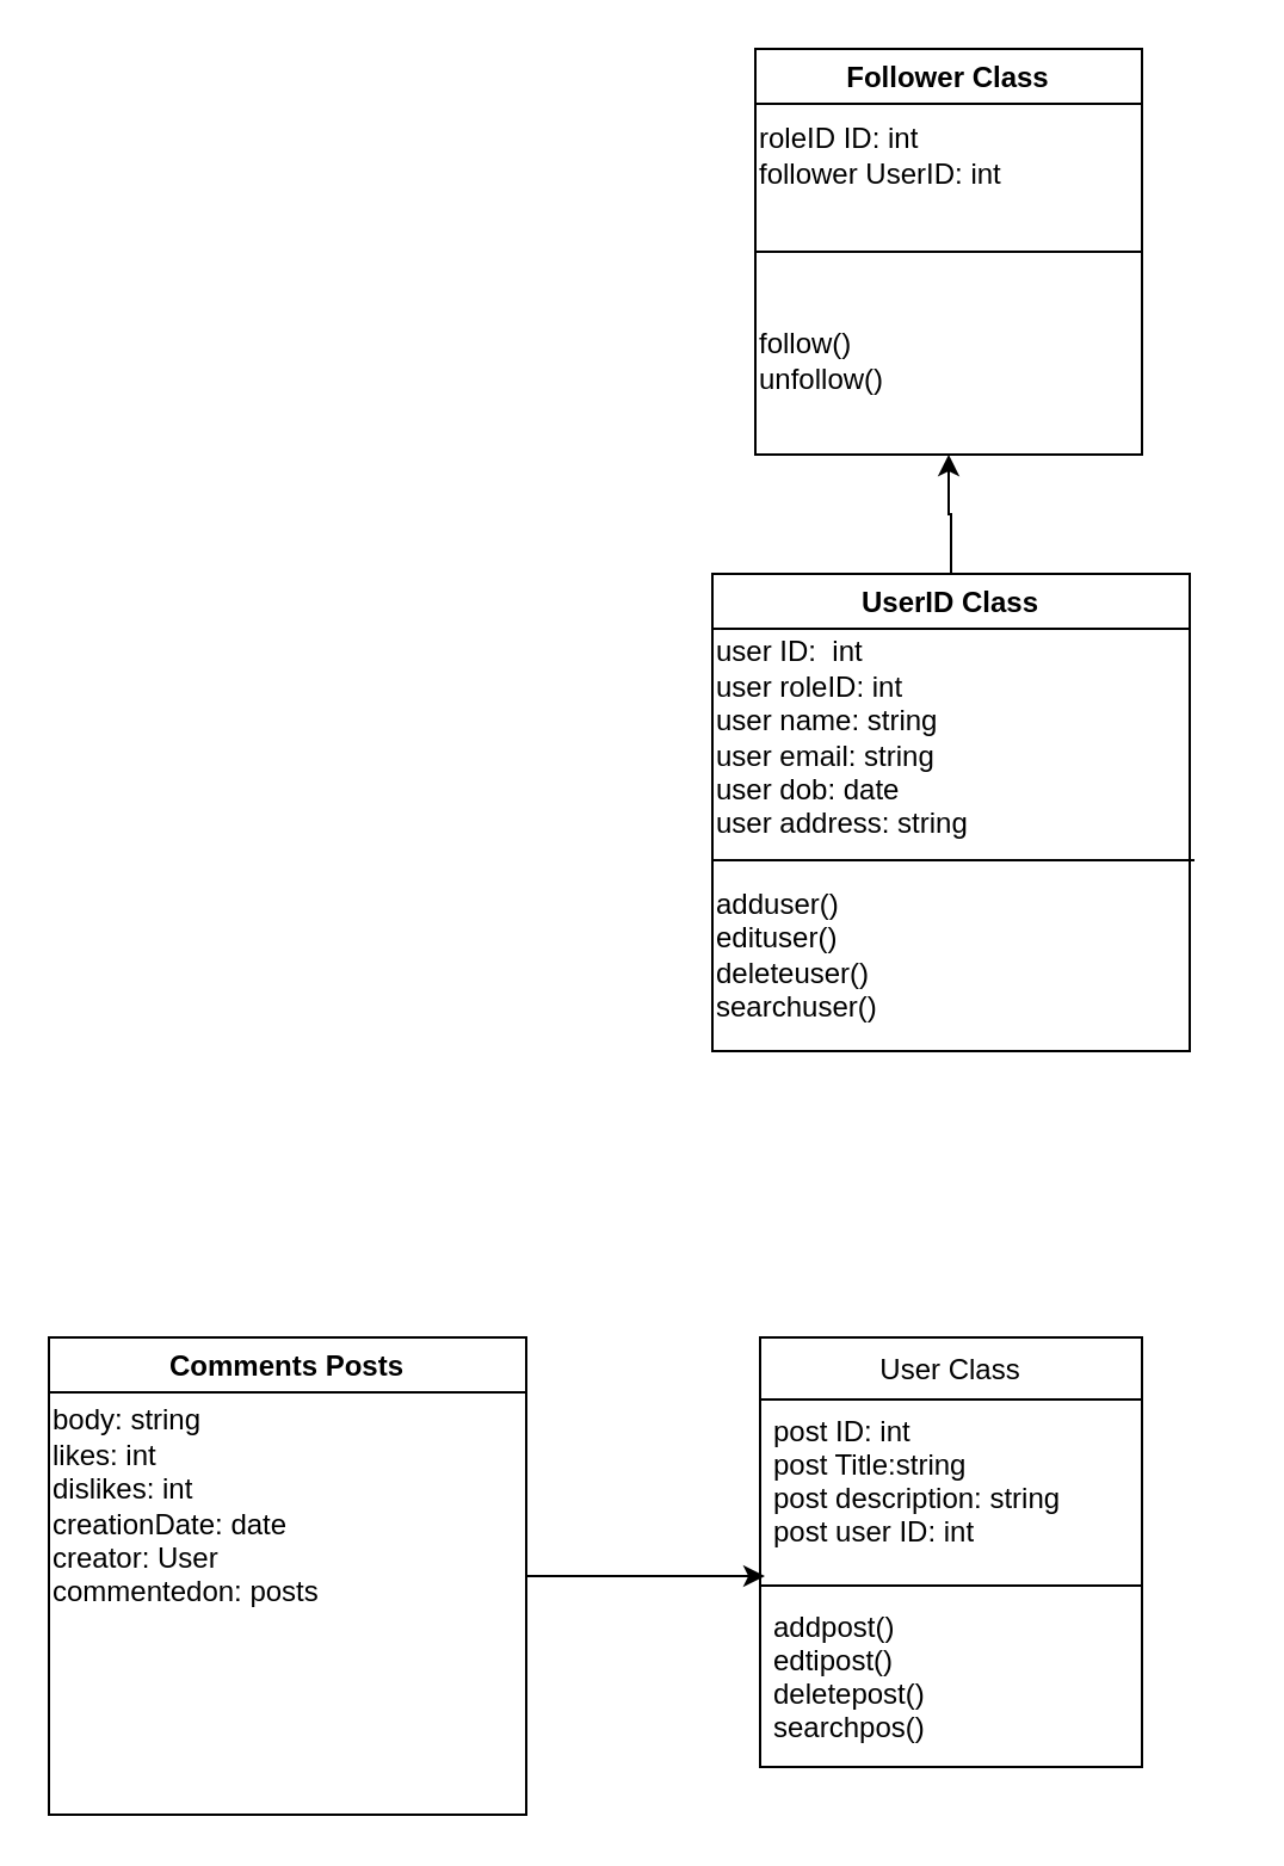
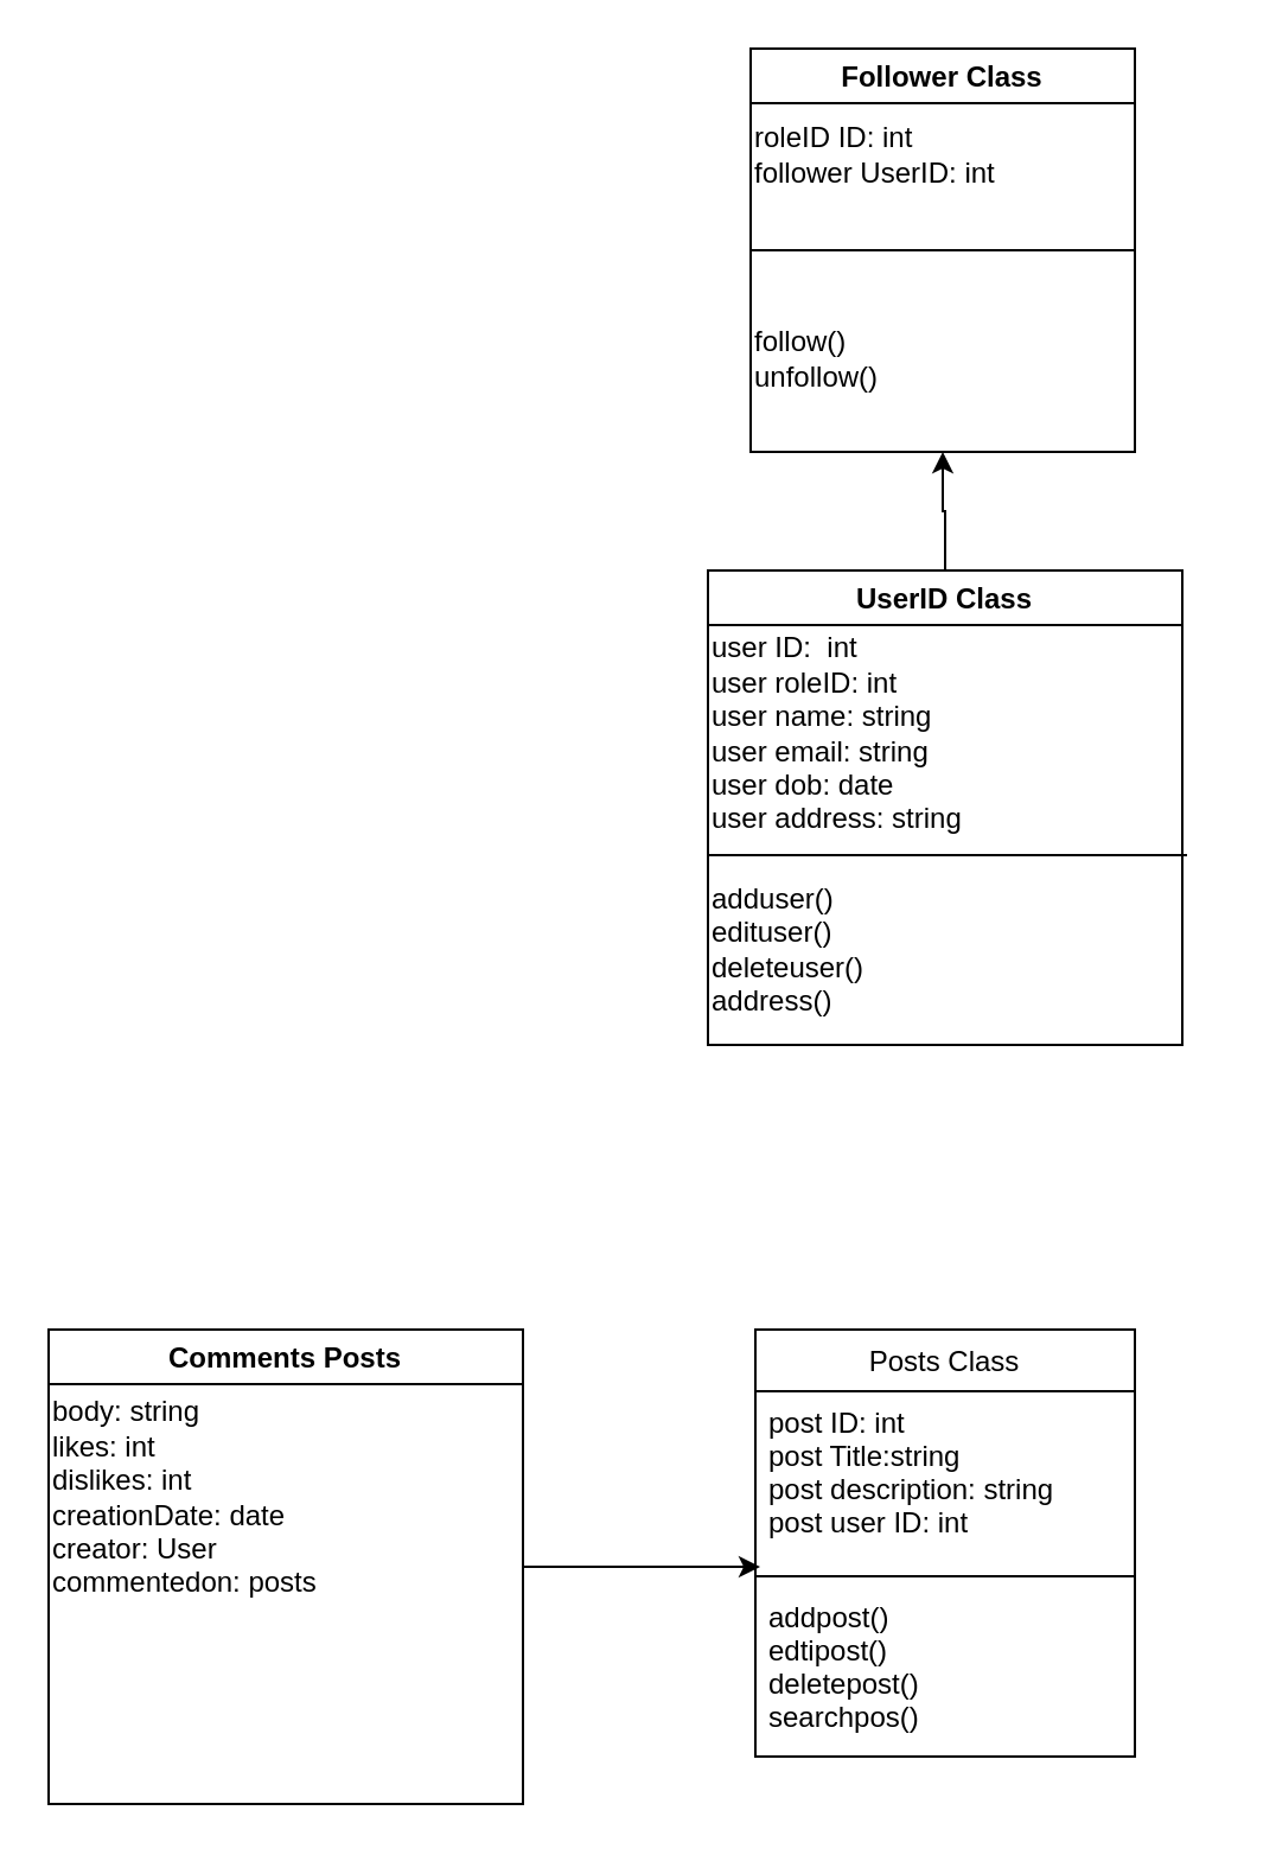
- <mxCell id="9" value="adduser()&lt;br&gt;edituser()&lt;br&gt;deleteuser()&lt;br&gt;searchuser()&lt;br&gt;" style="text;html=1;strokeColor=none;fillColor=none;align=left;verticalAlign=middle;whiteSpace=wrap;rounded=0;" parent="7" vertex="1"><mxGeometry y="120" width="200" height="80" as="geometry" /></mxCell>
+ <mxCell id="9" value="adduser()&lt;br&gt;edituser()&lt;br&gt;deleteuser()&lt;br&gt;address()&lt;br&gt;" style="text;html=1;strokeColor=none;fillColor=none;align=left;verticalAlign=middle;whiteSpace=wrap;rounded=0;" parent="7" vertex="1"><mxGeometry y="120" width="200" height="80" as="geometry" /></mxCell>
- <mxCell id="2" value="User Class" style="swimlane;fontStyle=0;align=center;verticalAlign=top;childLayout=stackLayout;horizontal=1;startSize=26;horizontalStack=0;resizeParent=1;resizeLast=0;collapsible=1;marginBottom=0;rounded=0;shadow=0;strokeWidth=1;" parent="1" vertex="1"><mxGeometry x="318" y="560" width="160" height="180" as="geometry"><mxRectangle x="130" y="380" width="160" height="26" as="alternateBounds" /></mxGeometry></mxCell>
+ <mxCell id="2" value="Posts Class" style="swimlane;fontStyle=0;align=center;verticalAlign=top;childLayout=stackLayout;horizontal=1;startSize=26;horizontalStack=0;resizeParent=1;resizeLast=0;collapsible=1;marginBottom=0;rounded=0;shadow=0;strokeWidth=1;" parent="1" vertex="1"><mxGeometry x="318" y="560" width="160" height="180" as="geometry"><mxRectangle x="130" y="380" width="160" height="26" as="alternateBounds" /></mxGeometry></mxCell>
